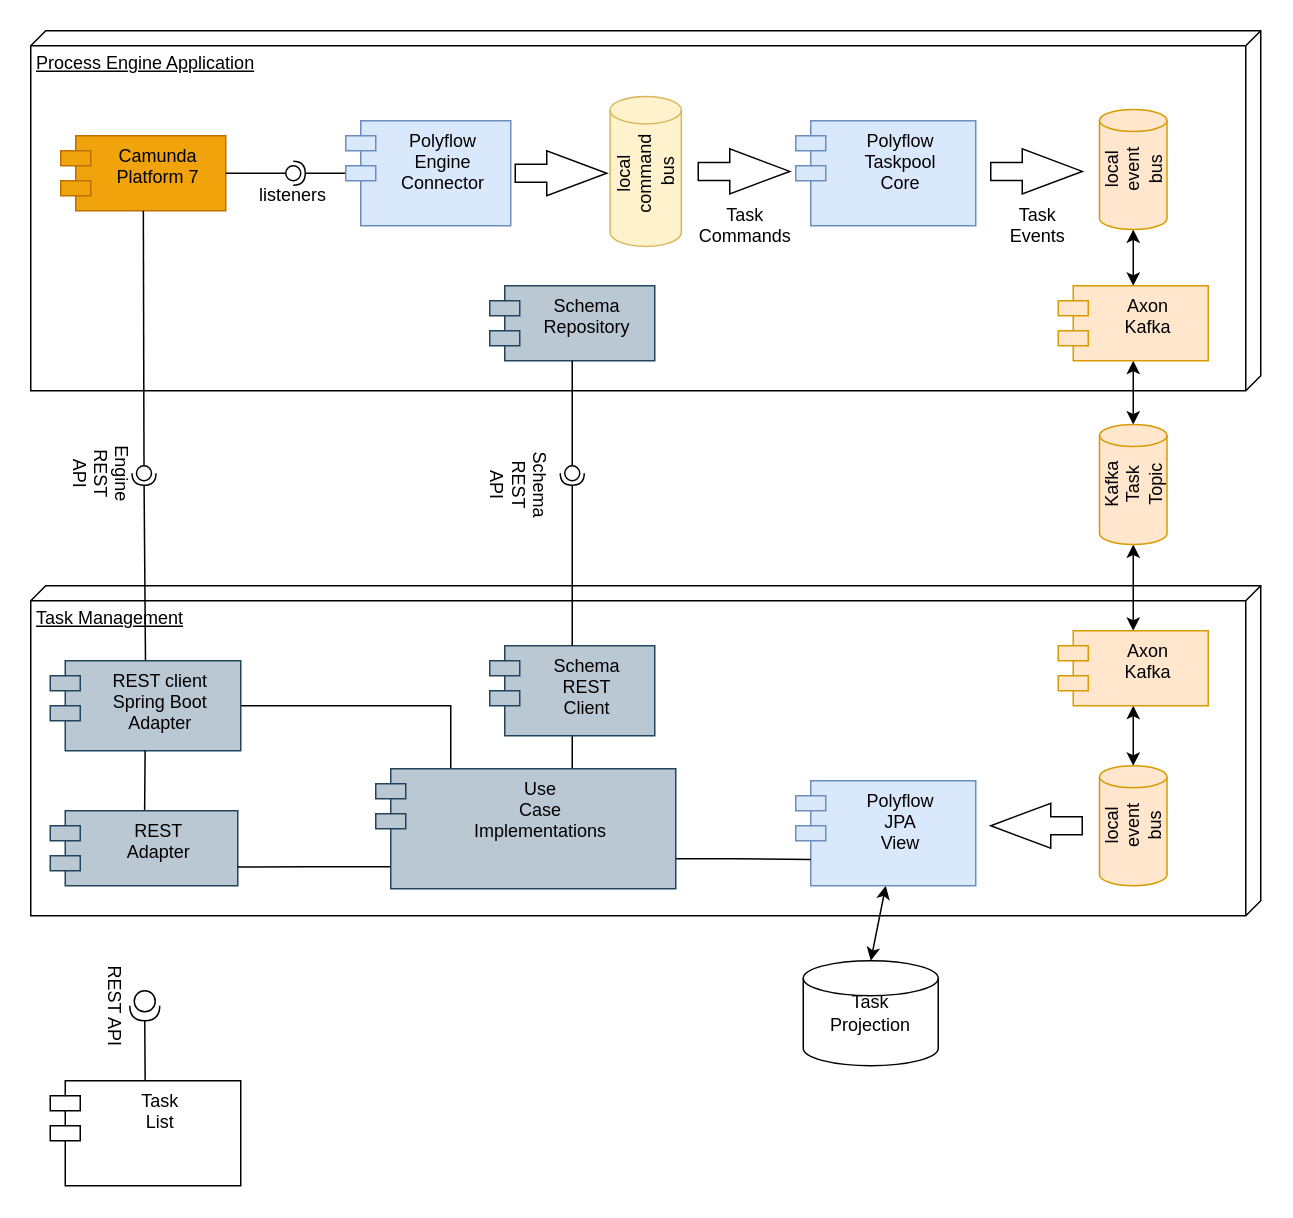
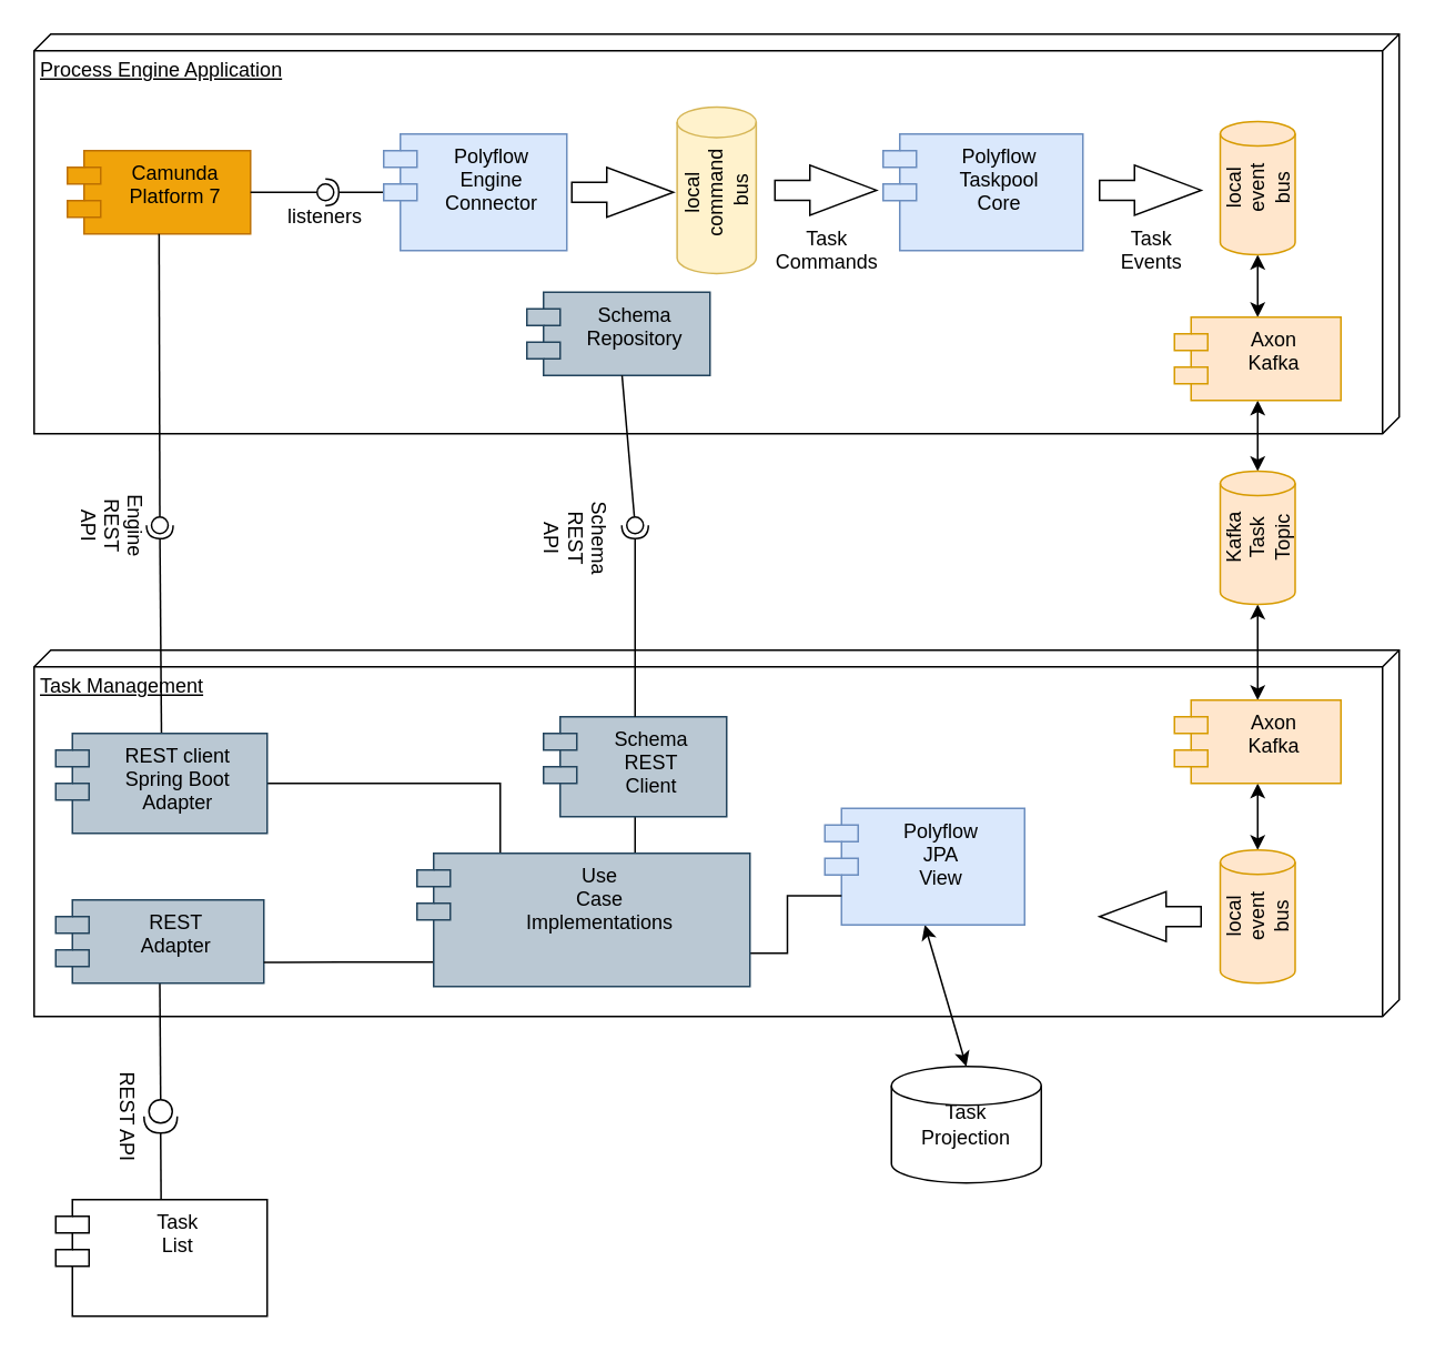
- <mxCell id="42" value="Schema&#10;Repository" style="shape=module;align=left;spacingLeft=20;align=center;verticalAlign=top;strokeWidth=1;fillColor=#bac8d3;strokeColor=#23445d;" vertex="1" parent="1"><mxGeometry x="326" y="190" width="110" height="50" as="geometry" /></mxCell>
+ <mxCell id="42" value="Schema&#10;Repository" style="shape=module;align=left;spacingLeft=20;align=center;verticalAlign=top;strokeWidth=1;fillColor=#bac8d3;strokeColor=#23445d;" vertex="1" parent="1"><mxGeometry x="316" y="175" width="110" height="50" as="geometry" /></mxCell>
- <mxCell id="31" style="edgeStyle=none;rounded=0;orthogonalLoop=1;jettySize=auto;html=1;exitX=0.5;exitY=1;exitDx=0;exitDy=0;startArrow=none;startFill=0;endArrow=none;endFill=0;" parent="1" source="32" target="30" edge="1"><mxGeometry relative="1" as="geometry" /></mxCell>
+ <mxCell id="31" style="edgeStyle=none;rounded=0;orthogonalLoop=1;jettySize=auto;html=1;exitX=0.5;exitY=1;exitDx=0;exitDy=0;entryX=0;entryY=0.5;entryDx=0;entryDy=0;entryPerimeter=0;startArrow=none;startFill=0;endArrow=none;endFill=0;" parent="1" source="32" target="34" edge="1"><mxGeometry relative="1" as="geometry" /></mxCell>
- <mxCell id="24" value="Polyflow&#10;JPA&#10;View" style="shape=module;align=left;spacingLeft=20;align=center;verticalAlign=top;fillColor=#dae8fc;strokeColor=#6c8ebf;" parent="1" vertex="1"><mxGeometry x="530" y="520" width="120" height="70" as="geometry" /></mxCell>
+ <mxCell id="24" value="Polyflow&#10;JPA&#10;View" style="shape=module;align=left;spacingLeft=20;align=center;verticalAlign=top;fillColor=#dae8fc;strokeColor=#6c8ebf;" parent="1" vertex="1"><mxGeometry x="495" y="485" width="120" height="70" as="geometry" /></mxCell>
